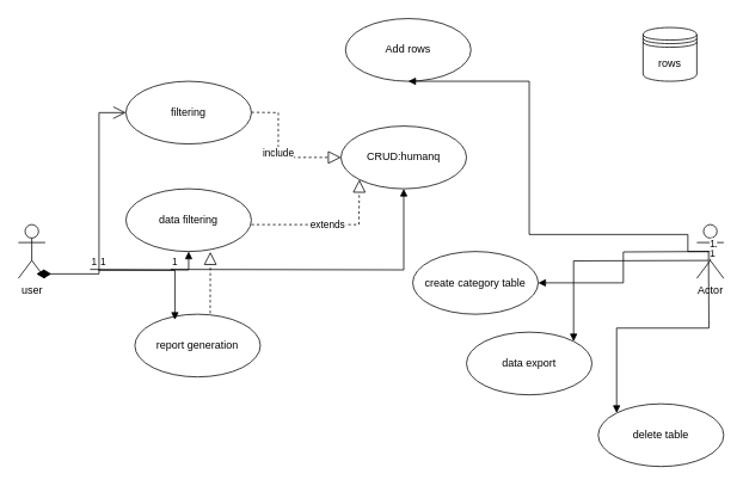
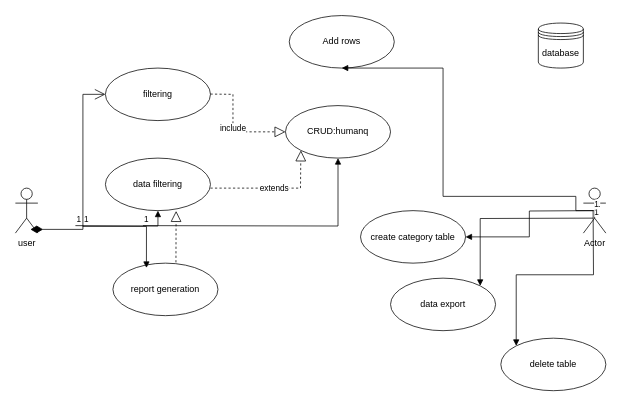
- <mxCell id="19" value="rows" style="shape=datastore;whiteSpace=wrap;html=1;" vertex="1" parent="1"><mxGeometry x="717" y="30" width="60" height="60" as="geometry" /></mxCell>
+ <mxCell id="19" value="database" style="shape=datastore;whiteSpace=wrap;html=1;" vertex="1" parent="1"><mxGeometry x="717" y="30" width="60" height="60" as="geometry" /></mxCell>
- <mxCell id="22" value="create category table" style="ellipse;whiteSpace=wrap;html=1;" vertex="1" parent="1"><mxGeometry x="460" y="280" width="140" height="70" as="geometry" /></mxCell>
+ <mxCell id="22" value="create category table" style="ellipse;whiteSpace=wrap;html=1;" vertex="1" parent="1"><mxGeometry x="480" y="280" width="140" height="70" as="geometry" /></mxCell>
